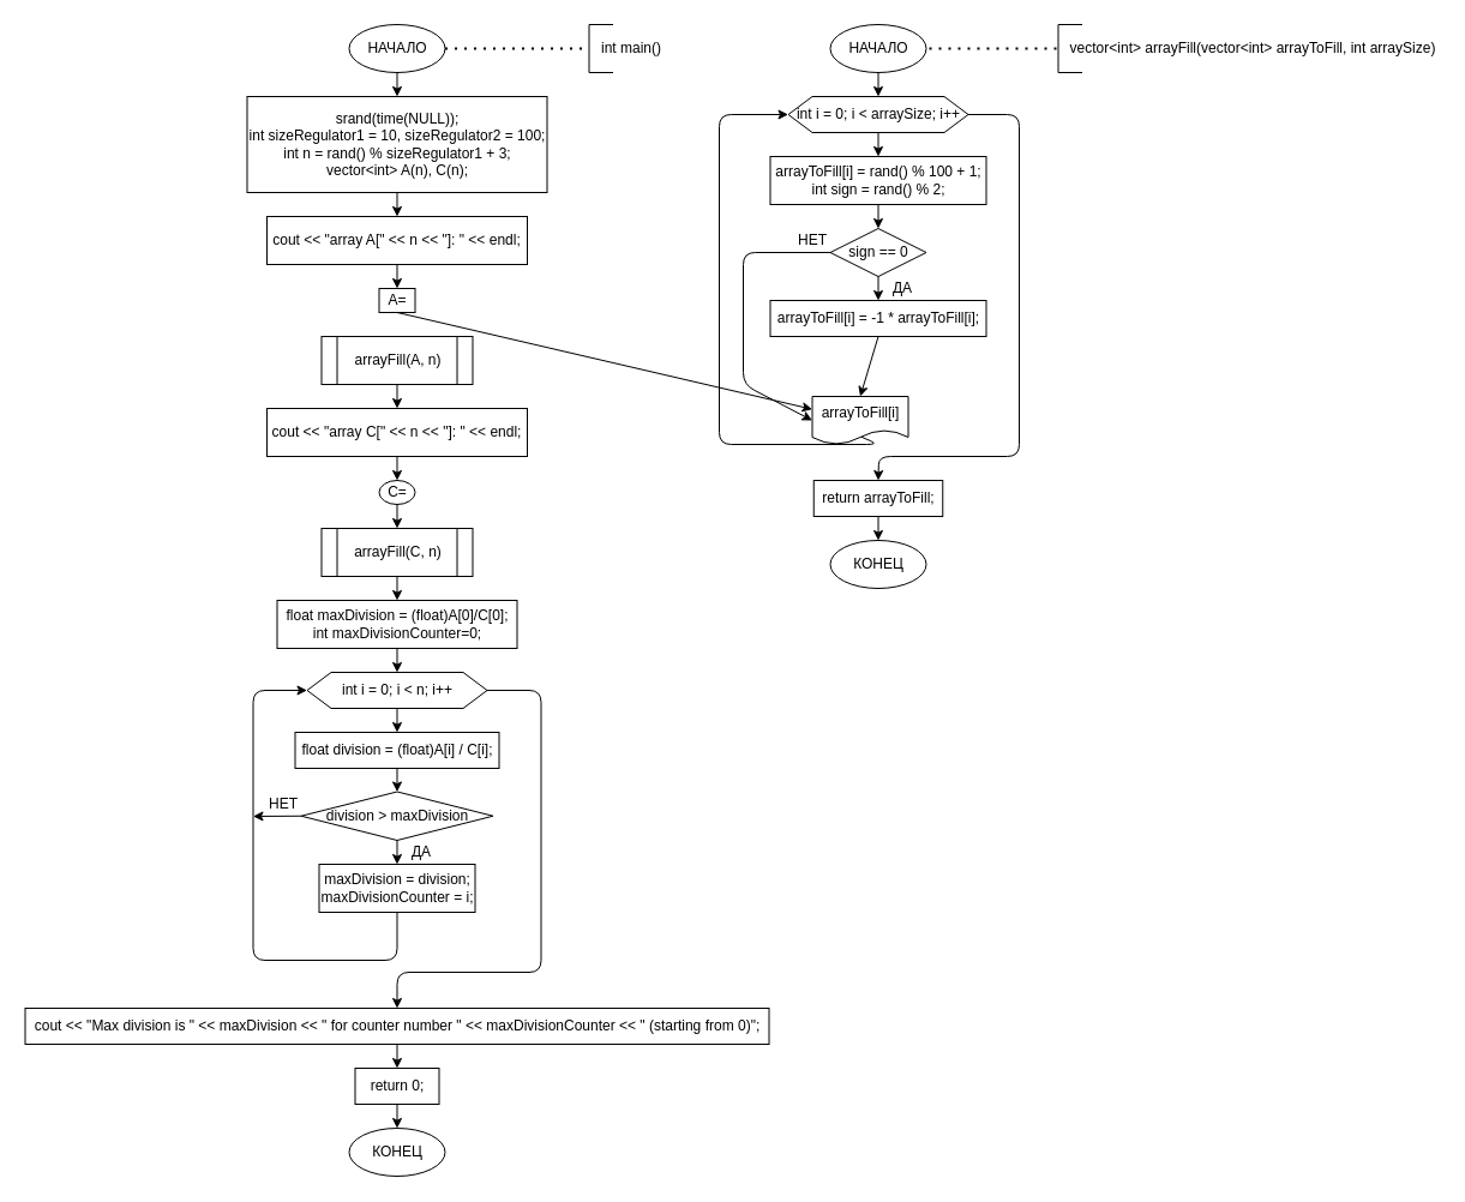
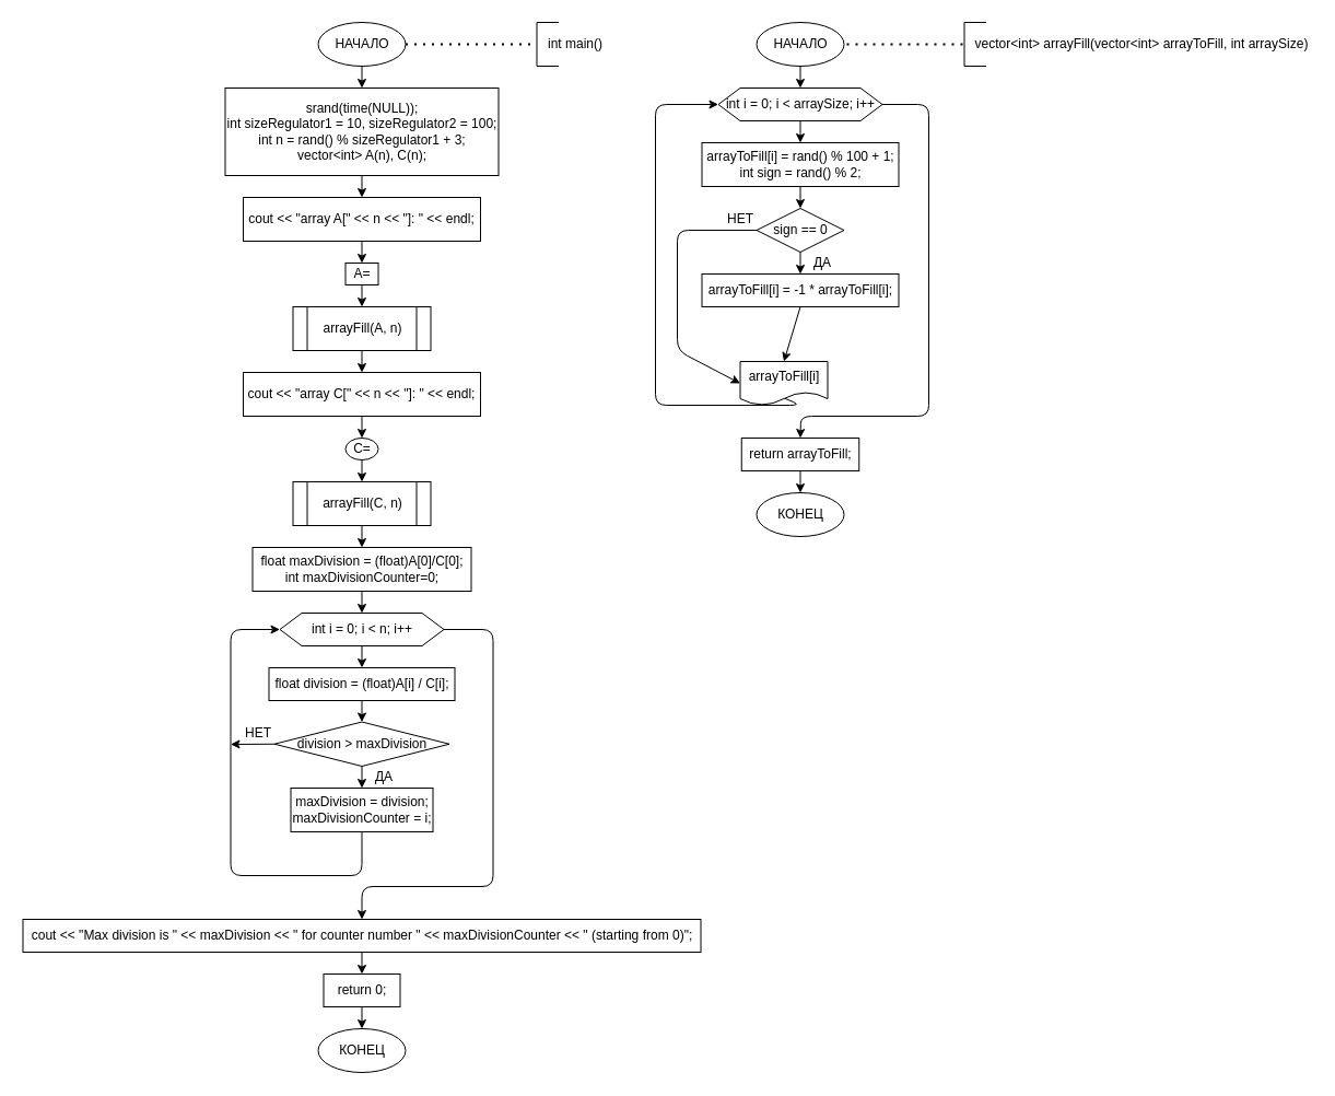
- <mxCell id="52" value="" style="endArrow=classic;html=1;exitX=0.5;exitY=1;exitDx=0;exitDy=0;" edge="1" parent="1" source="4" target="22"><mxGeometry width="50" height="50" relative="1" as="geometry"><mxPoint x="460.5" y="300" as="sourcePoint" /><mxPoint x="510.5" y="250" as="targetPoint" /></mxGeometry></mxCell>
+ <mxCell id="52" value="" style="endArrow=classic;html=1;exitX=0.5;exitY=1;exitDx=0;exitDy=0;entryX=0.5;entryY=0;entryDx=0;entryDy=0;" edge="1" parent="1" source="4" target="3"><mxGeometry width="50" height="50" relative="1" as="geometry"><mxPoint x="460.5" y="300" as="sourcePoint" /><mxPoint x="510.5" y="250" as="targetPoint" /></mxGeometry></mxCell>
